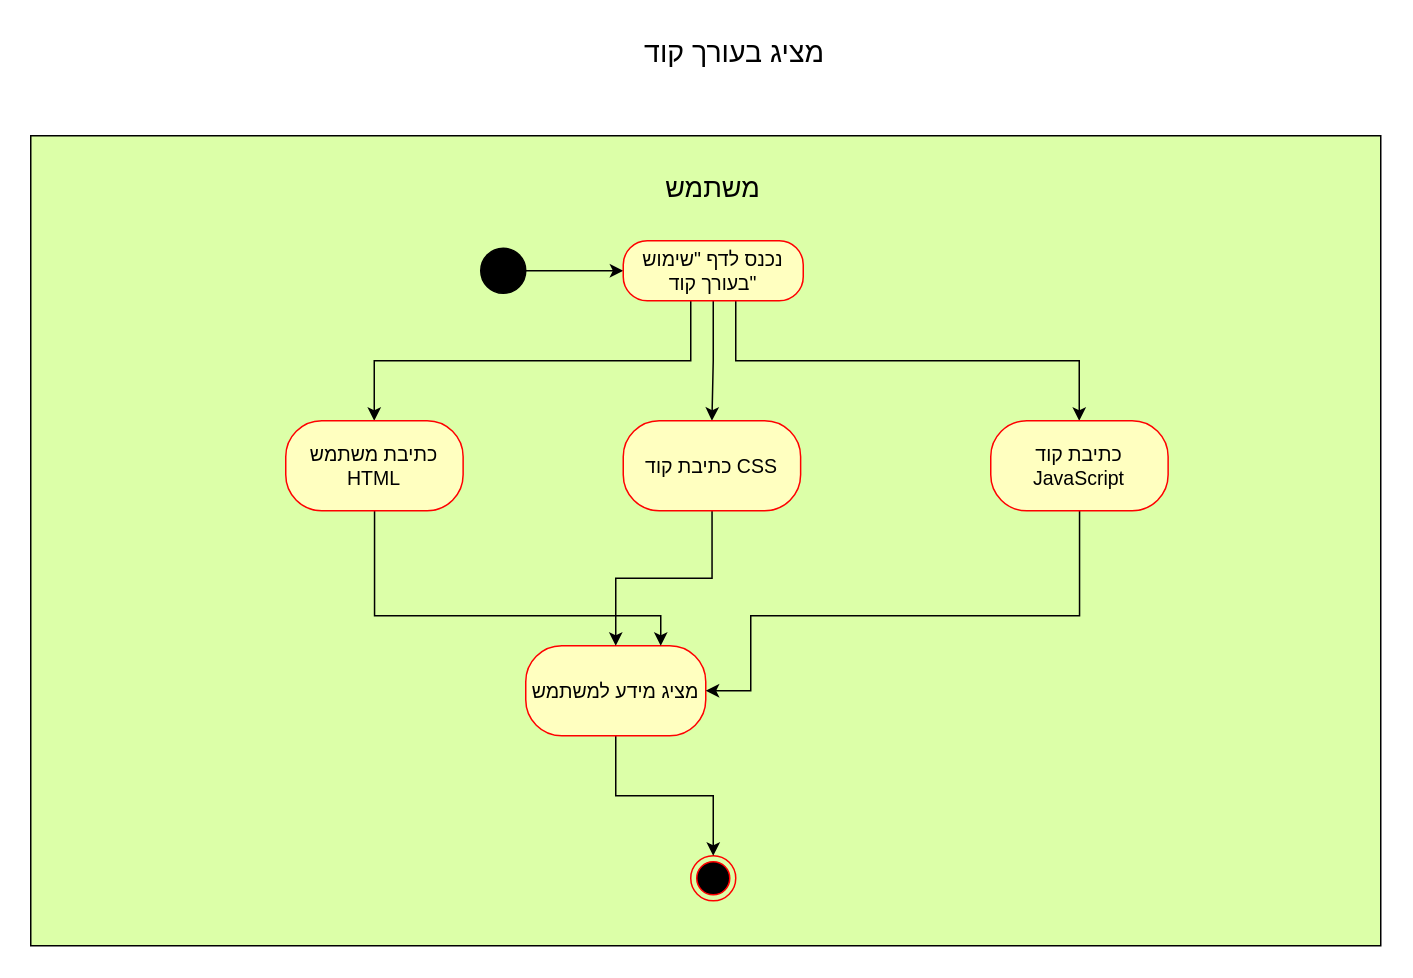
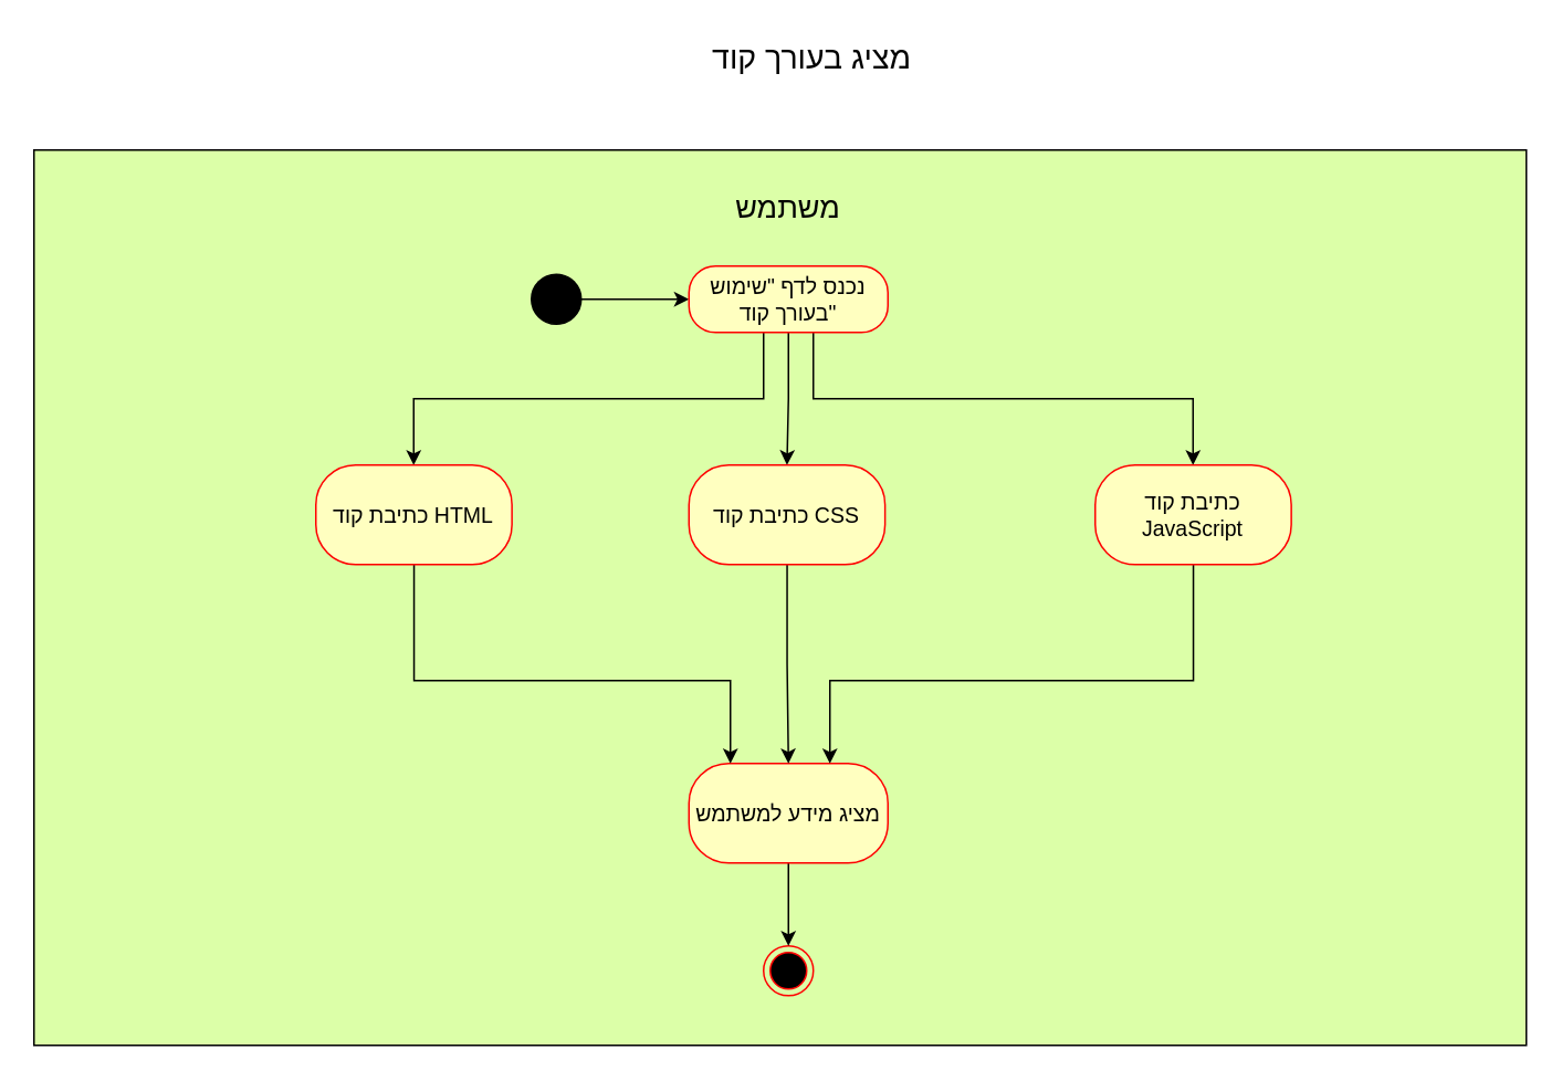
- <mxCell id="18" value="כתיבת משתמש HTML" style="rounded=1;whiteSpace=wrap;html=1;arcSize=40;fontColor=#000000;fillColor=#ffffc0;strokeColor=#ff0000;fontSize=13;" vertex="1" parent="1"><mxGeometry x="190" y="280" width="118.25" height="60" as="geometry" /></mxCell>
+ <mxCell id="18" value="כתיבת קוד HTML" style="rounded=1;whiteSpace=wrap;html=1;arcSize=40;fontColor=#000000;fillColor=#ffffc0;strokeColor=#ff0000;fontSize=13;" vertex="1" parent="1"><mxGeometry x="190" y="280" width="118.25" height="60" as="geometry" /></mxCell>
- <mxCell id="13" value="מציג מידע למשתמש" style="whiteSpace=wrap;html=1;rounded=1;fontSize=13;fontColor=#000000;strokeColor=#ff0000;fillColor=#ffffc0;arcSize=40;" vertex="1" parent="1"><mxGeometry x="350" y="430" width="120" height="60" as="geometry" /></mxCell>
+ <mxCell id="13" value="מציג מידע למשתמש" style="whiteSpace=wrap;html=1;rounded=1;fontSize=13;fontColor=#000000;strokeColor=#ff0000;fillColor=#ffffc0;arcSize=40;" vertex="1" parent="1"><mxGeometry x="415" y="460" width="120" height="60" as="geometry" /></mxCell>
